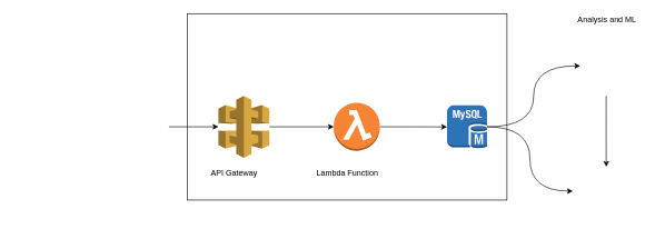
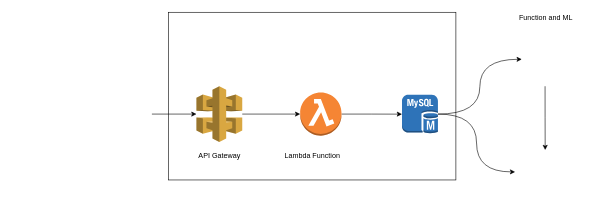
- <mxCell id="17" value="Analysis and ML" style="text;html=1;align=center;verticalAlign=middle;resizable=0;points=[];autosize=1;" vertex="1" parent="1"><mxGeometry x="860" y="20" width="100" height="20" as="geometry" /></mxCell>
+ <mxCell id="17" value="Function and ML" style="text;html=1;align=center;verticalAlign=middle;resizable=0;points=[];autosize=1;" vertex="1" parent="1"><mxGeometry x="860" y="20" width="100" height="20" as="geometry" /></mxCell>
- <mxCell id="6" value="API Gateway" style="text;html=1;align=center;verticalAlign=middle;resizable=0;points=[];autosize=1;" vertex="1" parent="1"><mxGeometry x="305" y="250" width="90" height="20" as="geometry" /></mxCell>
+ <mxCell id="6" value="API Gateway" style="text;html=1;align=center;verticalAlign=middle;resizable=0;points=[];autosize=1;" vertex="1" parent="1"><mxGeometry x="320" y="250" width="90" height="20" as="geometry" /></mxCell>
